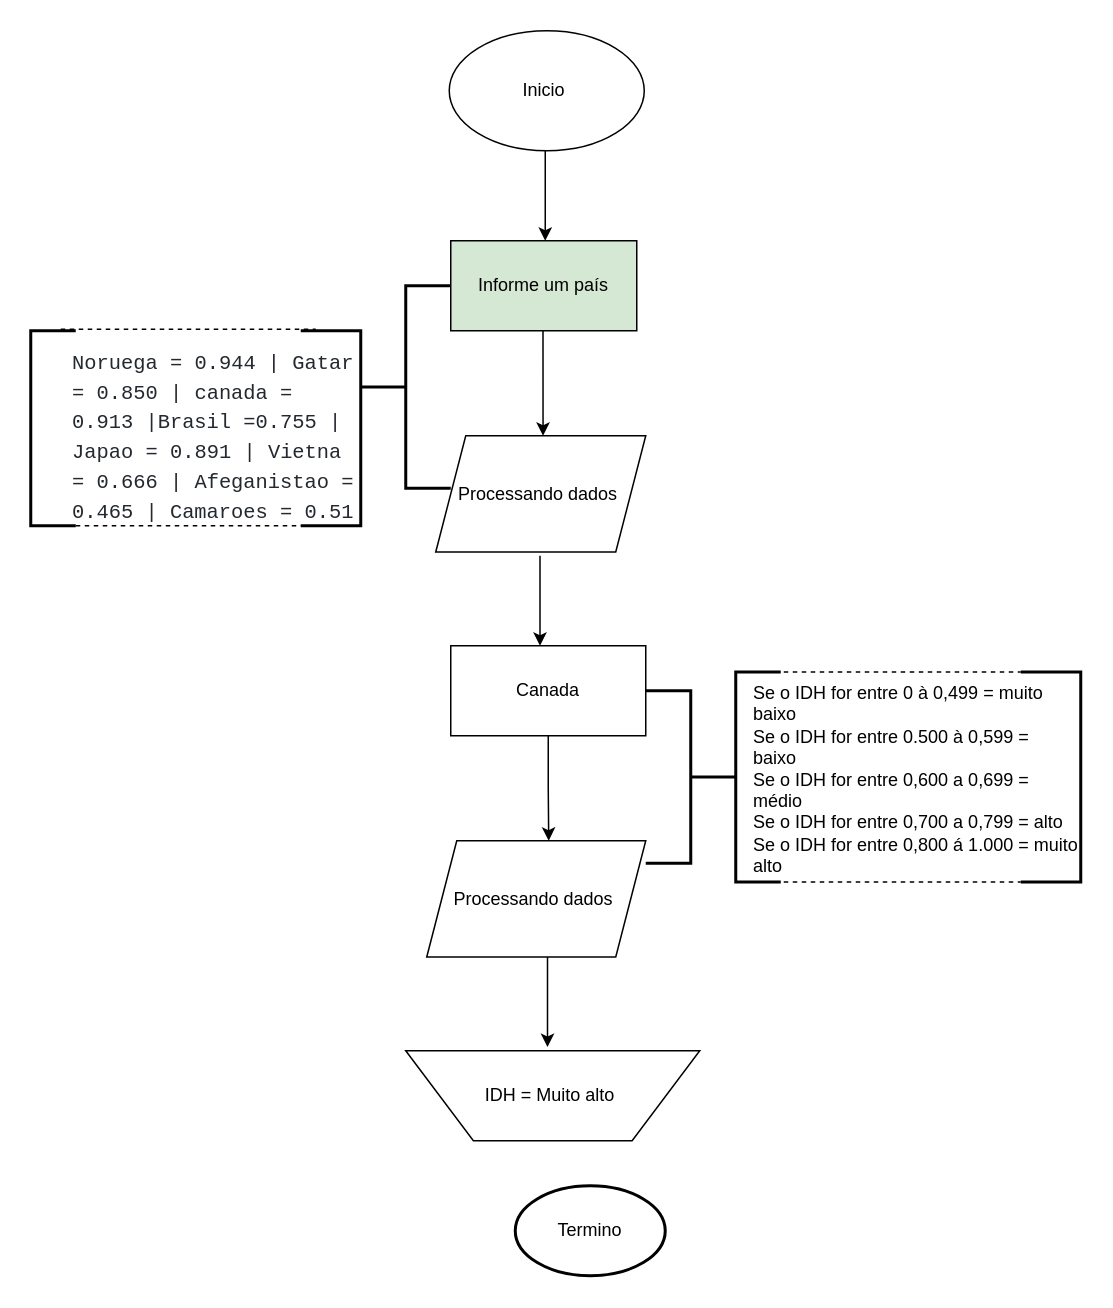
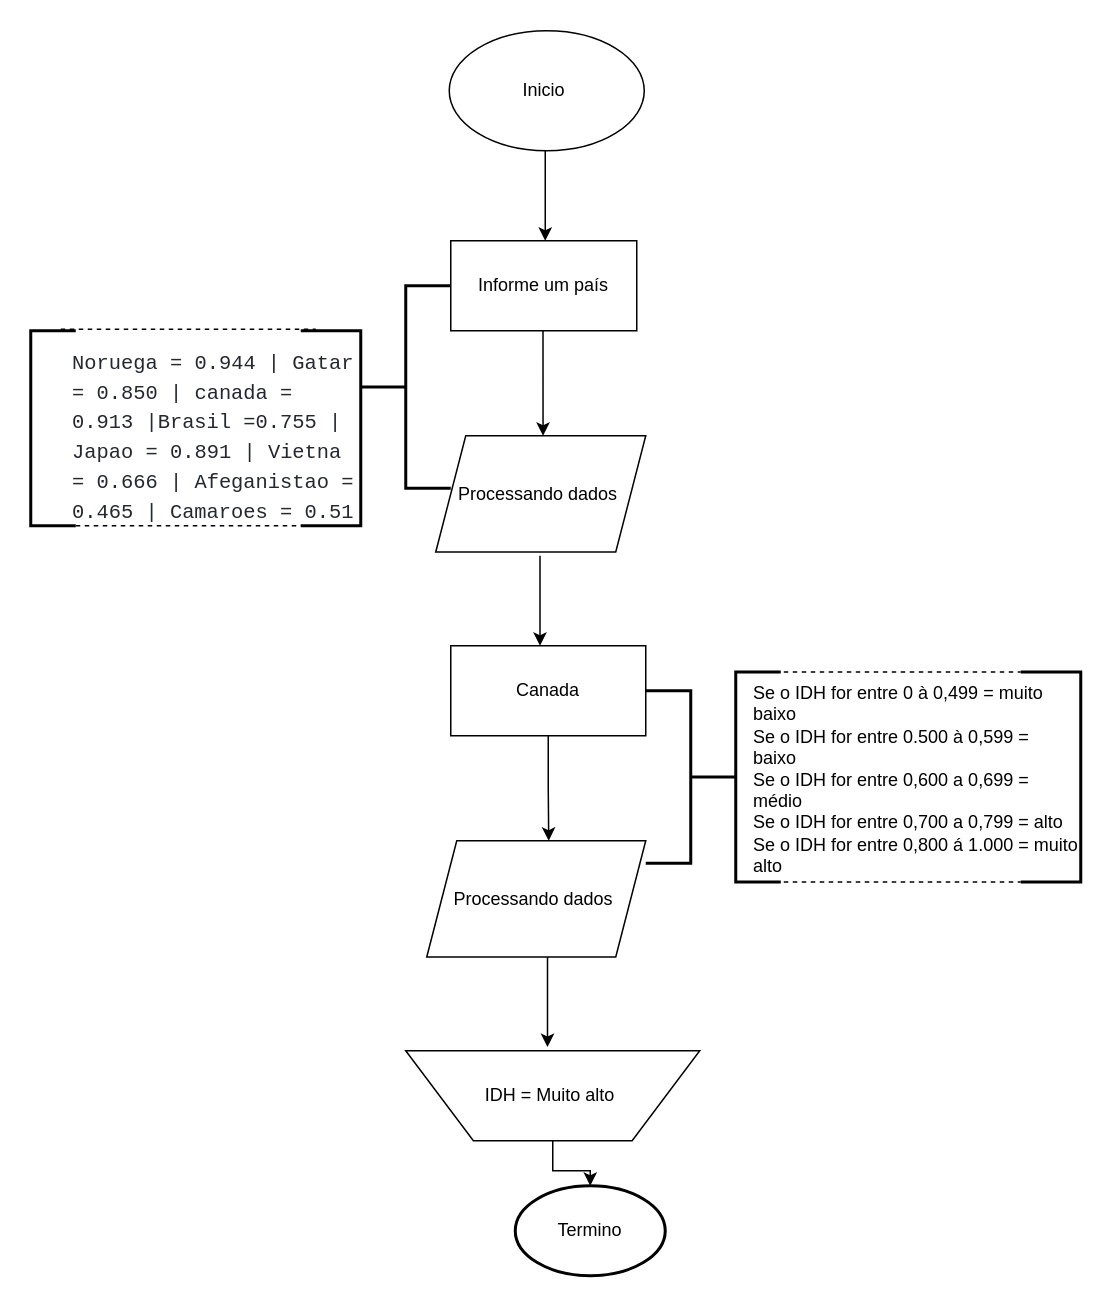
- <mxCell id="5" value="Informe um país" style="rounded=0;whiteSpace=wrap;html=1;fillColor=#d5e8d4;" vertex="1" parent="1"><mxGeometry x="300" y="160" width="124" height="60" as="geometry" /></mxCell>
+ <mxCell id="5" value="Informe um país" style="rounded=0;whiteSpace=wrap;html=1;" vertex="1" parent="1"><mxGeometry x="300" y="160" width="124" height="60" as="geometry" /></mxCell>
+ <mxCell id="7" style="edgeStyle=orthogonalEdgeStyle;rounded=0;orthogonalLoop=1;jettySize=auto;html=1;exitX=0.5;exitY=1;exitDx=0;exitDy=0;" edge="1" parent="1" source="8" target="26"><mxGeometry relative="1" as="geometry"><mxPoint x="368" y="820" as="targetPoint" /></mxGeometry></mxCell>
